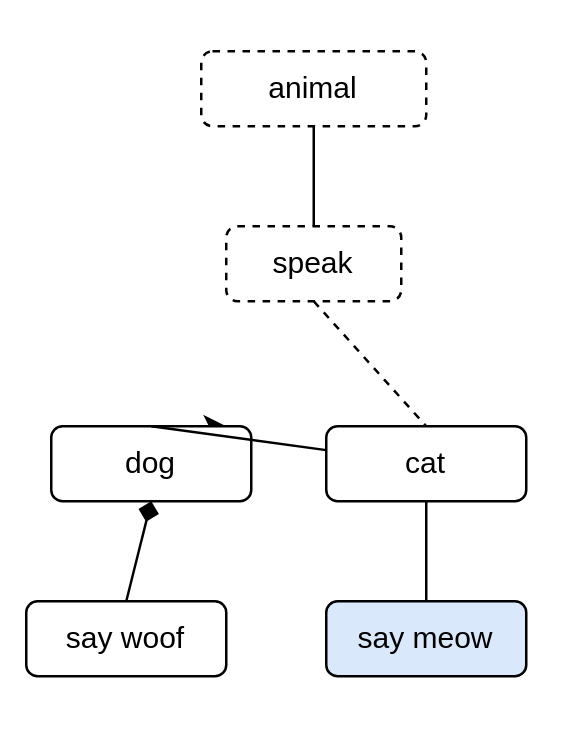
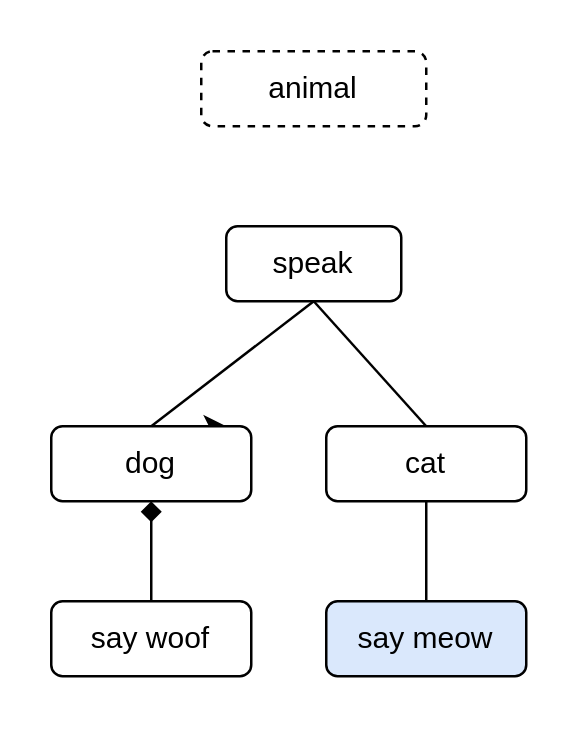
- <mxCell id="7" value="" style="endArrow=none;html=1;entryX=0.5;entryY=1;entryDx=0;entryDy=0;exitX=0.5;exitY=0;exitDx=0;exitDy=0;" edge="1" parent="1" source="3" target="2"><mxGeometry width="50" height="50" relative="1" as="geometry"><mxPoint x="110" y="90" as="sourcePoint" /><mxPoint x="160" y="40" as="targetPoint" /></mxGeometry></mxCell>
- <mxCell id="3" value="speak" style="rounded=1;whiteSpace=wrap;html=1;dashed=1;" vertex="1" parent="1"><mxGeometry x="90" y="90" width="70" height="30" as="geometry" /></mxCell>
+ <mxCell id="3" value="speak" style="rounded=1;whiteSpace=wrap;html=1;" vertex="1" parent="1"><mxGeometry x="90" y="90" width="70" height="30" as="geometry" /></mxCell>
- <mxCell id="9" value="" style="endArrow=none;html=1;exitX=0.5;exitY=1;exitDx=0;exitDy=0;entryX=0.5;entryY=0;entryDx=0;entryDy=0;dashed=1;" edge="1" parent="1" source="3" target="6"><mxGeometry width="50" height="50" relative="1" as="geometry"><mxPoint x="120" y="170" as="sourcePoint" /><mxPoint x="170" y="120" as="targetPoint" /></mxGeometry></mxCell>
+ <mxCell id="9" value="" style="endArrow=none;html=1;exitX=0.5;exitY=1;exitDx=0;exitDy=0;entryX=0.5;entryY=0;entryDx=0;entryDy=0;" edge="1" parent="1" source="3" target="6"><mxGeometry width="50" height="50" relative="1" as="geometry"><mxPoint x="120" y="170" as="sourcePoint" /><mxPoint x="170" y="120" as="targetPoint" /></mxGeometry></mxCell>
- <mxCell id="8" value="" style="endArrow=none;html=1;exitX=0.5;exitY=0;exitDx=0;exitDy=0;" edge="1" parent="1" source="5" target="6"><mxGeometry width="50" height="50" relative="1" as="geometry"><mxPoint x="40" y="170" as="sourcePoint" /><mxPoint x="90" y="120" as="targetPoint" /></mxGeometry></mxCell>
+ <mxCell id="8" value="" style="endArrow=none;html=1;entryX=0.5;entryY=1;entryDx=0;entryDy=0;exitX=0.5;exitY=0;exitDx=0;exitDy=0;" edge="1" parent="1" source="5" target="3"><mxGeometry width="50" height="50" relative="1" as="geometry"><mxPoint x="40" y="170" as="sourcePoint" /><mxPoint x="90" y="120" as="targetPoint" /></mxGeometry></mxCell>
- <mxCell id="10" value="say woof" style="rounded=1;whiteSpace=wrap;html=1;" vertex="1" parent="1"><mxGeometry x="10" y="240" width="80" height="30" as="geometry" /></mxCell>
+ <mxCell id="10" value="say woof" style="rounded=1;whiteSpace=wrap;html=1;" vertex="1" parent="1"><mxGeometry x="20" y="240" width="80" height="30" as="geometry" /></mxCell>
